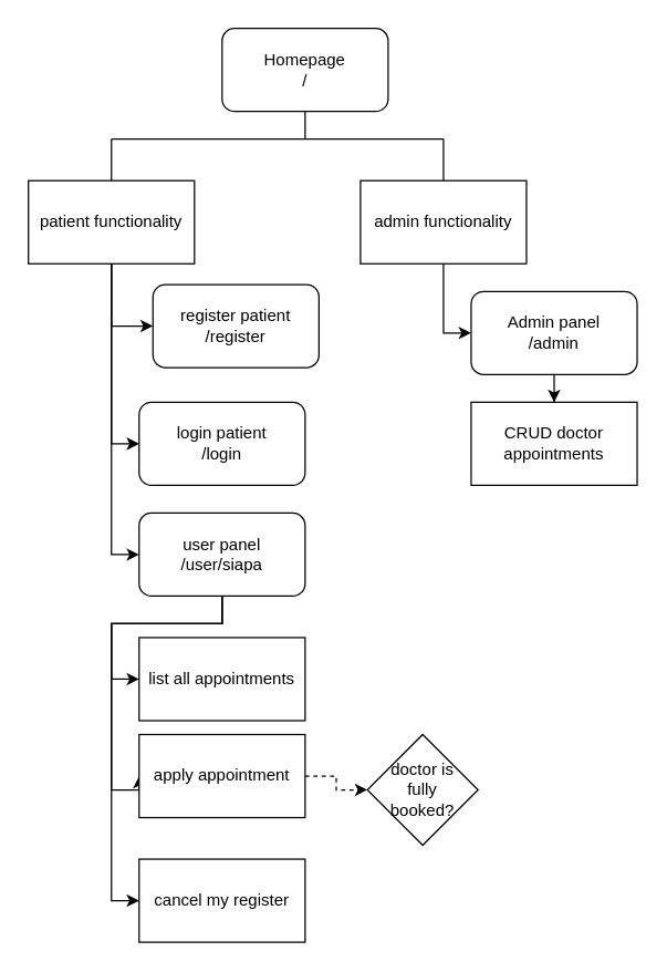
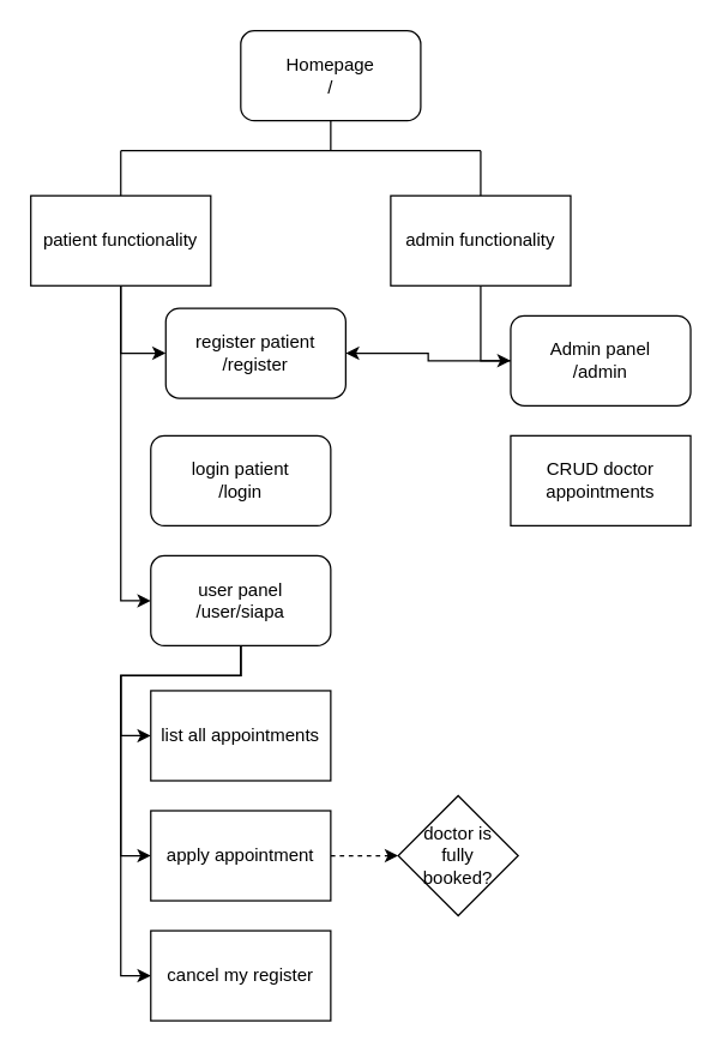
- <mxCell id="5" style="edgeStyle=orthogonalEdgeStyle;rounded=0;orthogonalLoop=1;jettySize=auto;html=1;" edge="1" parent="1" source="6" target="17"><mxGeometry relative="1" as="geometry" /></mxCell>
+ <mxCell id="5" style="edgeStyle=orthogonalEdgeStyle;rounded=0;orthogonalLoop=1;jettySize=auto;html=1;" edge="1" parent="1" source="6" target="4"><mxGeometry relative="1" as="geometry" /></mxCell>
- <mxCell id="9" style="edgeStyle=orthogonalEdgeStyle;rounded=0;orthogonalLoop=1;jettySize=auto;html=1;entryX=0;entryY=0.5;entryDx=0;entryDy=0;" edge="1" parent="1" source="11" target="12"><mxGeometry relative="1" as="geometry" /></mxCell>
- <mxCell id="24" value="apply appointment" style="rounded=0;whiteSpace=wrap;html=1;" vertex="1" parent="1"><mxGeometry x="100" y="530" width="120" height="60" as="geometry" /></mxCell>
+ <mxCell id="24" value="apply appointment" style="rounded=0;whiteSpace=wrap;html=1;" vertex="1" parent="1"><mxGeometry x="100" y="540" width="120" height="60" as="geometry" /></mxCell>
